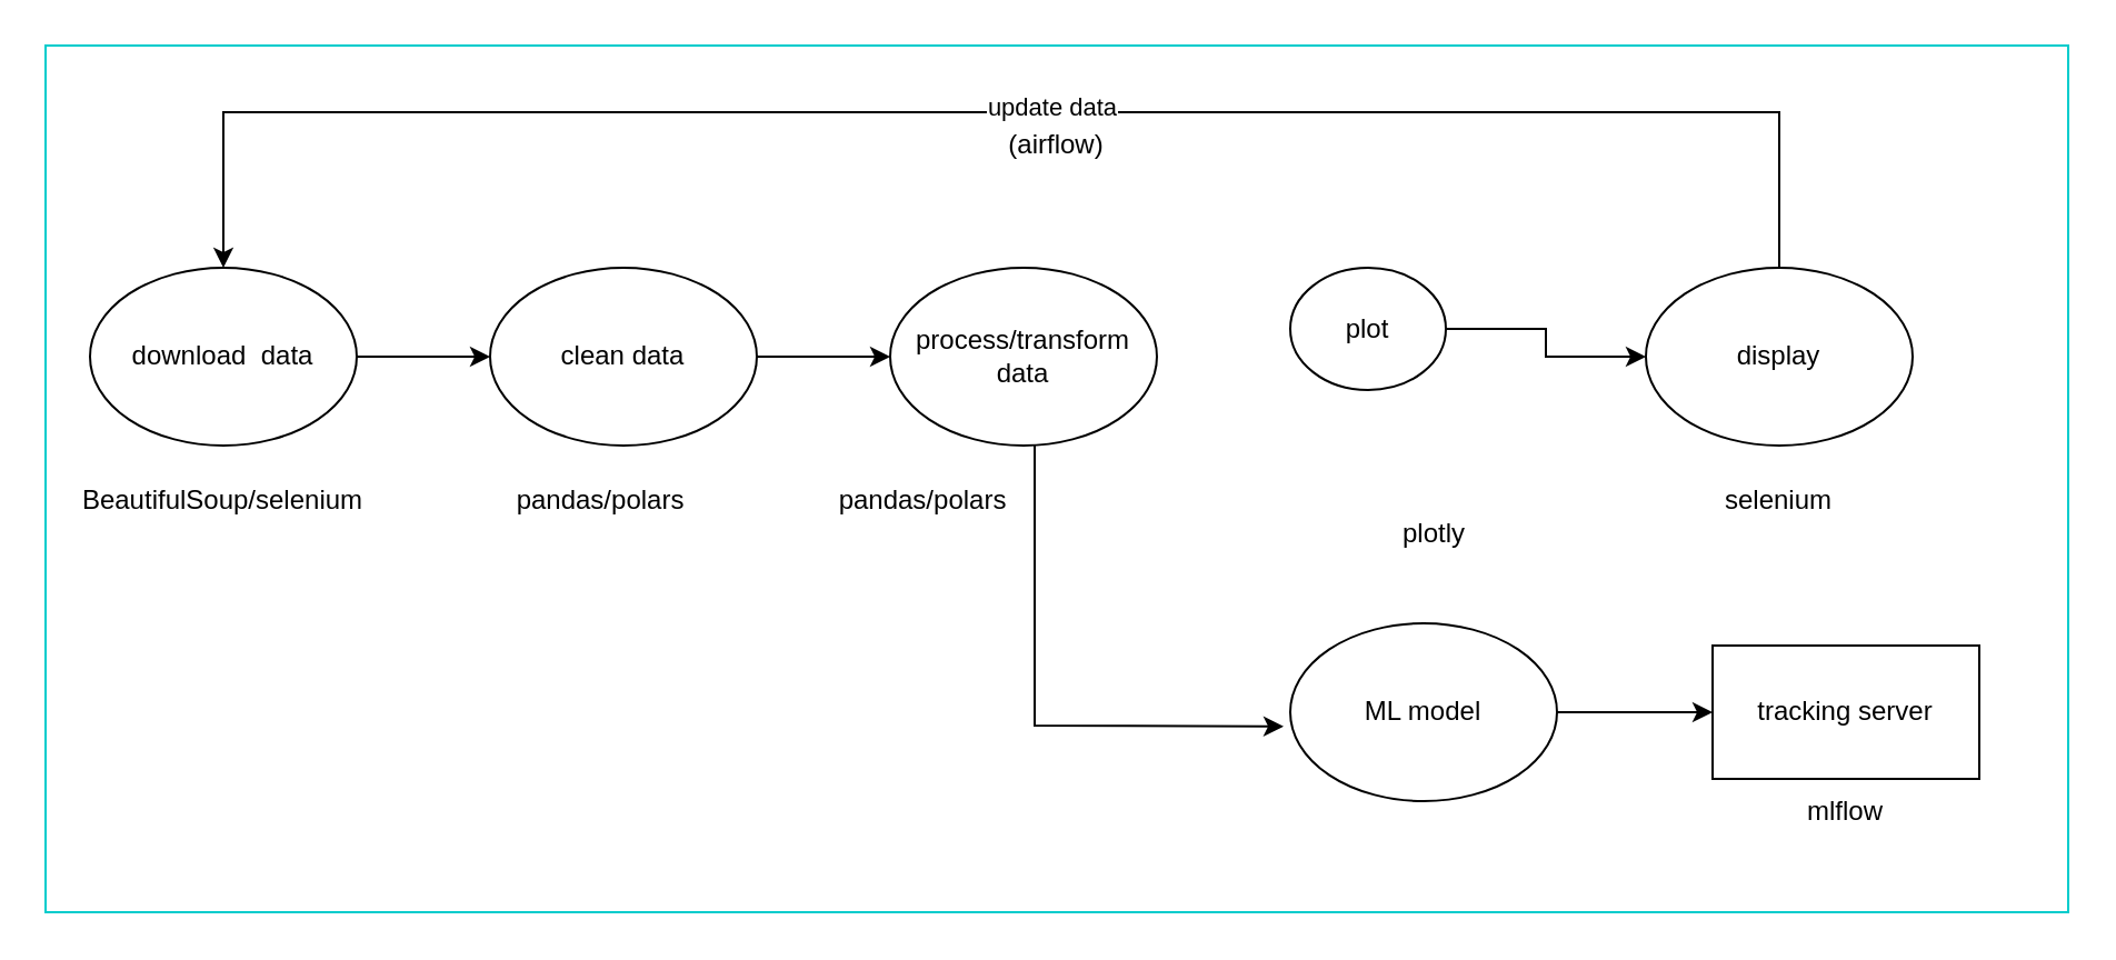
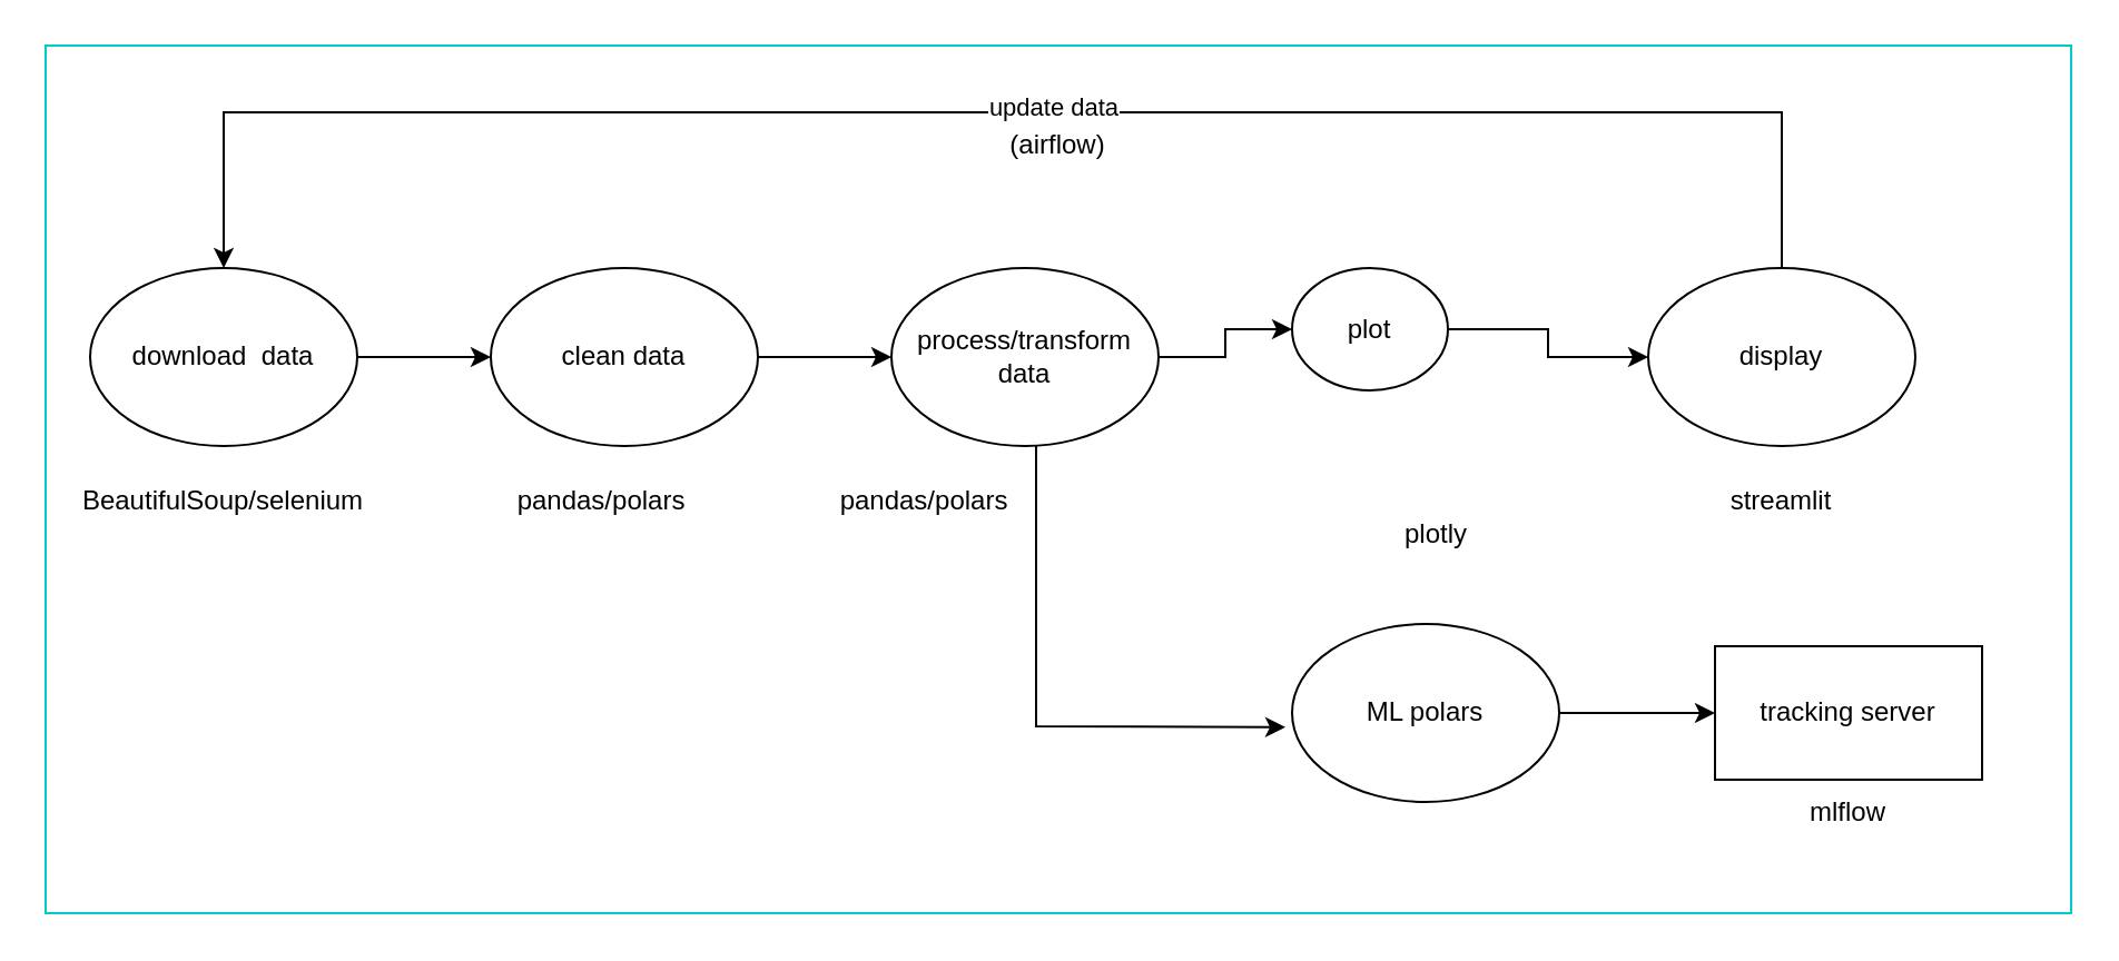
+ <mxCell id="7" value="" style="edgeStyle=orthogonalEdgeStyle;rounded=0;orthogonalLoop=1;jettySize=auto;html=1;" edge="1" parent="1" source="8" target="12"><mxGeometry relative="1" as="geometry" /></mxCell>
- <mxCell id="15" value="selenium" style="text;html=1;strokeColor=none;fillColor=none;align=center;verticalAlign=middle;whiteSpace=wrap;rounded=0;" vertex="1" parent="1"><mxGeometry x="770" y="210" width="60" height="30" as="geometry" /></mxCell>
+ <mxCell id="15" value="streamlit" style="text;html=1;strokeColor=none;fillColor=none;align=center;verticalAlign=middle;whiteSpace=wrap;rounded=0;" vertex="1" parent="1"><mxGeometry x="770" y="210" width="60" height="30" as="geometry" /></mxCell>
- <mxCell id="21" value="ML model" style="ellipse;whiteSpace=wrap;html=1;" vertex="1" parent="1"><mxGeometry x="580" y="280" width="120" height="80" as="geometry" /></mxCell>
+ <mxCell id="21" value="ML polars" style="ellipse;whiteSpace=wrap;html=1;" vertex="1" parent="1"><mxGeometry x="580" y="280" width="120" height="80" as="geometry" /></mxCell>
